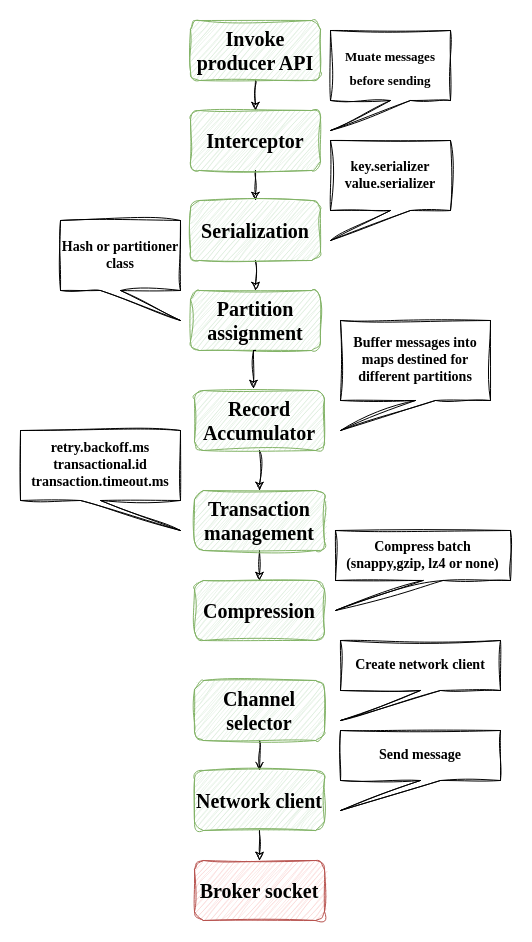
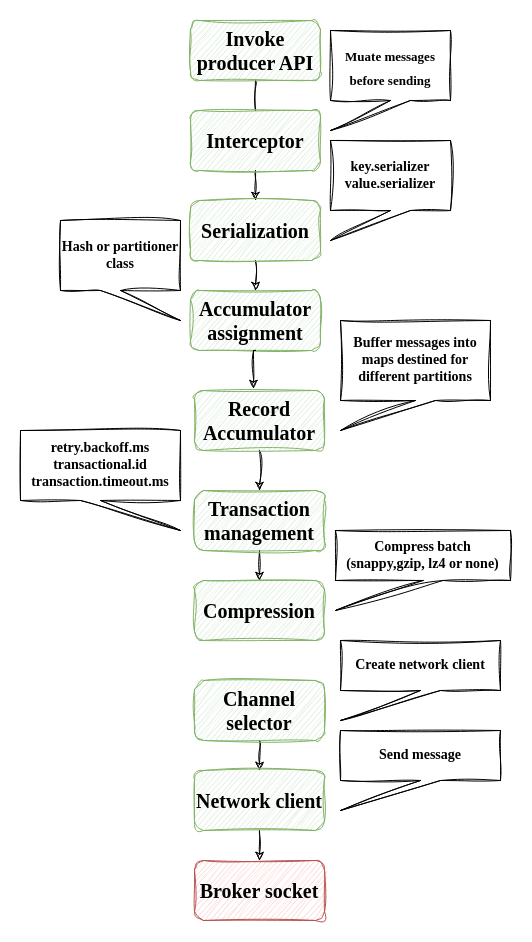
- <mxCell id="2" style="edgeStyle=orthogonalEdgeStyle;rounded=0;sketch=1;hachureGap=4;jiggle=2;curveFitting=1;orthogonalLoop=1;jettySize=auto;html=1;exitX=0.5;exitY=1;exitDx=0;exitDy=0;entryX=0.5;entryY=0;entryDx=0;entryDy=0;fontFamily=Architects Daughter;fontSource=https%3A%2F%2Ffonts.googleapis.com%2Fcss%3Ffamily%3DArchitects%2BDaughter;fontSize=16;" parent="1" source="3" target="5" edge="1"><mxGeometry relative="1" as="geometry" /></mxCell>
+ <mxCell id="2" style="edgeStyle=orthogonalEdgeStyle;rounded=0;sketch=1;hachureGap=4;jiggle=2;curveFitting=1;orthogonalLoop=1;jettySize=auto;html=1;exitX=0.5;exitY=1;exitDx=0;exitDy=0;entryX=0.5;entryY=0;entryDx=0;entryDy=0;fontFamily=Architects Daughter;fontSource=https%3A%2F%2Ffonts.googleapis.com%2Fcss%3Ffamily%3DArchitects%2BDaughter;fontSize=16;endArrow=none;" parent="1" source="3" target="5" edge="1"><mxGeometry relative="1" as="geometry" /></mxCell>
- <mxCell id="8" value="Partition assignment" style="rounded=1;whiteSpace=wrap;html=1;sketch=1;hachureGap=4;jiggle=2;curveFitting=1;fontFamily=Architects Daughter;fontSource=https%3A%2F%2Ffonts.googleapis.com%2Fcss%3Ffamily%3DArchitects%2BDaughter;fontSize=20;fontStyle=1;fillColor=#d5e8d4;strokeColor=#82b366;" parent="1" vertex="1"><mxGeometry x="190" y="290" width="130" height="60" as="geometry" /></mxCell>
+ <mxCell id="8" value="Accumulator assignment" style="rounded=1;whiteSpace=wrap;html=1;sketch=1;hachureGap=4;jiggle=2;curveFitting=1;fontFamily=Architects Daughter;fontSource=https%3A%2F%2Ffonts.googleapis.com%2Fcss%3Ffamily%3DArchitects%2BDaughter;fontSize=20;fontStyle=1;fillColor=#d5e8d4;strokeColor=#82b366;" parent="1" vertex="1"><mxGeometry x="190" y="290" width="130" height="60" as="geometry" /></mxCell>
- <mxCell id="13" style="edgeStyle=orthogonalEdgeStyle;rounded=0;sketch=1;hachureGap=4;jiggle=2;curveFitting=1;orthogonalLoop=1;jettySize=auto;html=1;exitX=0.5;exitY=1;exitDx=0;exitDy=0;entryX=0.5;entryY=0;entryDx=0;entryDy=0;fontFamily=Architects Daughter;fontSource=https%3A%2F%2Ffonts.googleapis.com%2Fcss%3Ffamily%3DArchitects%2BDaughter;fontSize=16;endArrow=open;" parent="1" source="14" target="23" edge="1"><mxGeometry relative="1" as="geometry" /></mxCell>
+ <mxCell id="13" style="edgeStyle=orthogonalEdgeStyle;rounded=0;sketch=1;hachureGap=4;jiggle=2;curveFitting=1;orthogonalLoop=1;jettySize=auto;html=1;exitX=0.5;exitY=1;exitDx=0;exitDy=0;entryX=0.5;entryY=0;entryDx=0;entryDy=0;fontFamily=Architects Daughter;fontSource=https%3A%2F%2Ffonts.googleapis.com%2Fcss%3Ffamily%3DArchitects%2BDaughter;fontSize=16;" parent="1" source="14" target="23" edge="1"><mxGeometry relative="1" as="geometry" /></mxCell>
